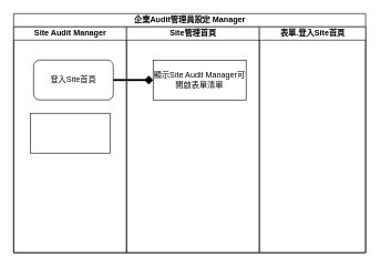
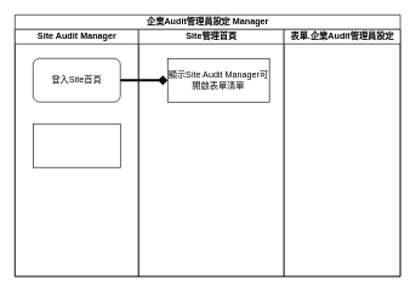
- <mxCell id="8" value="表單.登入Site首頁" style="swimlane;html=1;startSize=20;" vertex="1" parent="2"><mxGeometry x="370" y="20" width="160" height="340" as="geometry" /></mxCell>
+ <mxCell id="8" value="表單.企業Audit管理員設定" style="swimlane;html=1;startSize=20;" vertex="1" parent="2"><mxGeometry x="370" y="20" width="160" height="340" as="geometry" /></mxCell>
- <mxCell id="4" value="登入Site首頁" style="rounded=1;whiteSpace=wrap;html=1;align=center;" vertex="1" parent="3"><mxGeometry x="30" y="50" width="120" height="60" as="geometry" /></mxCell>
+ <mxCell id="4" value="登入Site首頁" style="rounded=1;whiteSpace=wrap;html=1;align=center;" vertex="1" parent="3"><mxGeometry x="25" y="40" width="120" height="60" as="geometry" /></mxCell>
- <mxCell id="7" value="顯示Site Audit Manager可開啟表單清單" style="rounded=0;whiteSpace=wrap;html=1;align=center;" vertex="1" parent="6"><mxGeometry x="40" y="50" width="140" height="60" as="geometry" /></mxCell>
+ <mxCell id="7" value="顯示Site Audit Manager可開啟表單清單" style="rounded=0;whiteSpace=wrap;html=1;align=center;" vertex="1" parent="6"><mxGeometry x="40" y="40" width="140" height="60" as="geometry" /></mxCell>
